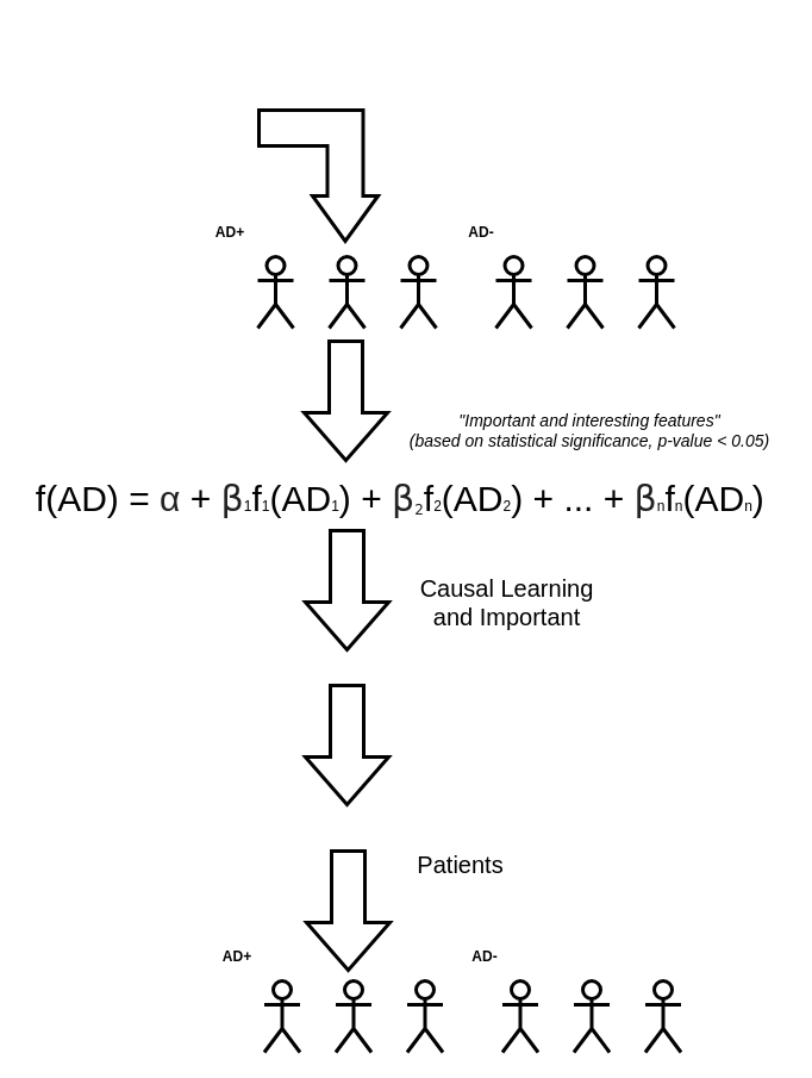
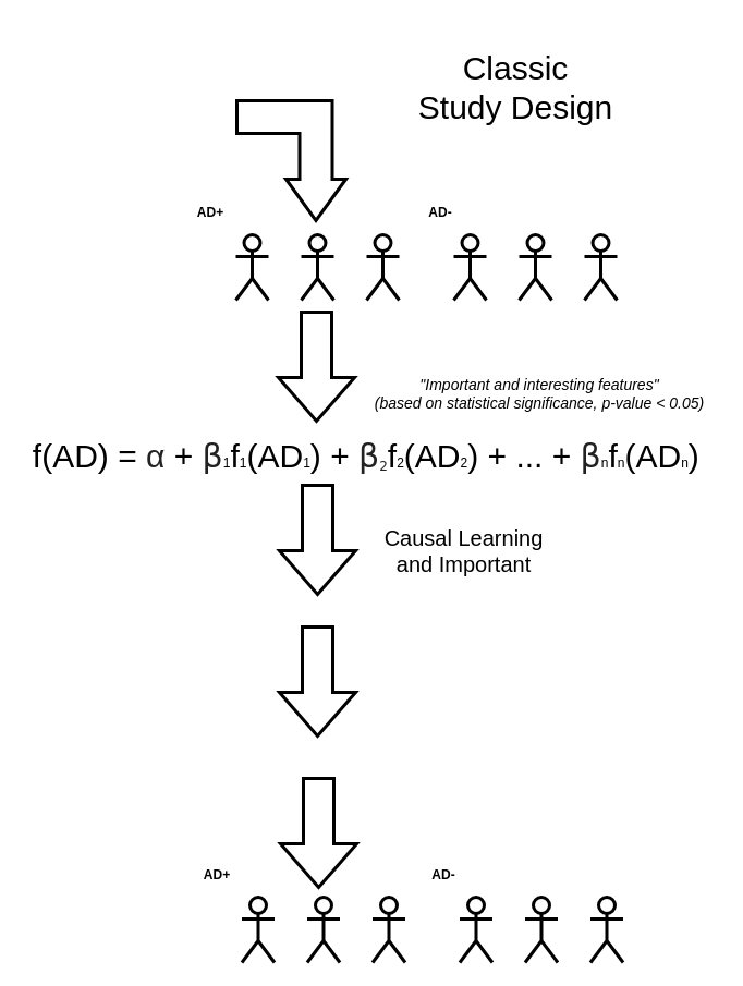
+ <mxCell id="6" value="&lt;font style=&quot;font-size: 30px&quot;&gt;Classic&lt;br&gt;Study Design&lt;/font&gt;" style="text;html=1;strokeColor=none;fillColor=none;align=center;verticalAlign=middle;whiteSpace=wrap;rounded=0;" vertex="1" parent="1"><mxGeometry x="353" y="20" width="240" height="120" as="geometry" /></mxCell>
- <mxCell id="19" value="&lt;font style=&quot;font-size: 20px;&quot;&gt;Patients&lt;/font&gt;" style="text;html=1;strokeColor=none;fillColor=none;align=center;verticalAlign=middle;whiteSpace=wrap;rounded=0;fontSize=20;" vertex="1" parent="1"><mxGeometry x="347" y="695" width="79" height="60" as="geometry" /></mxCell>
